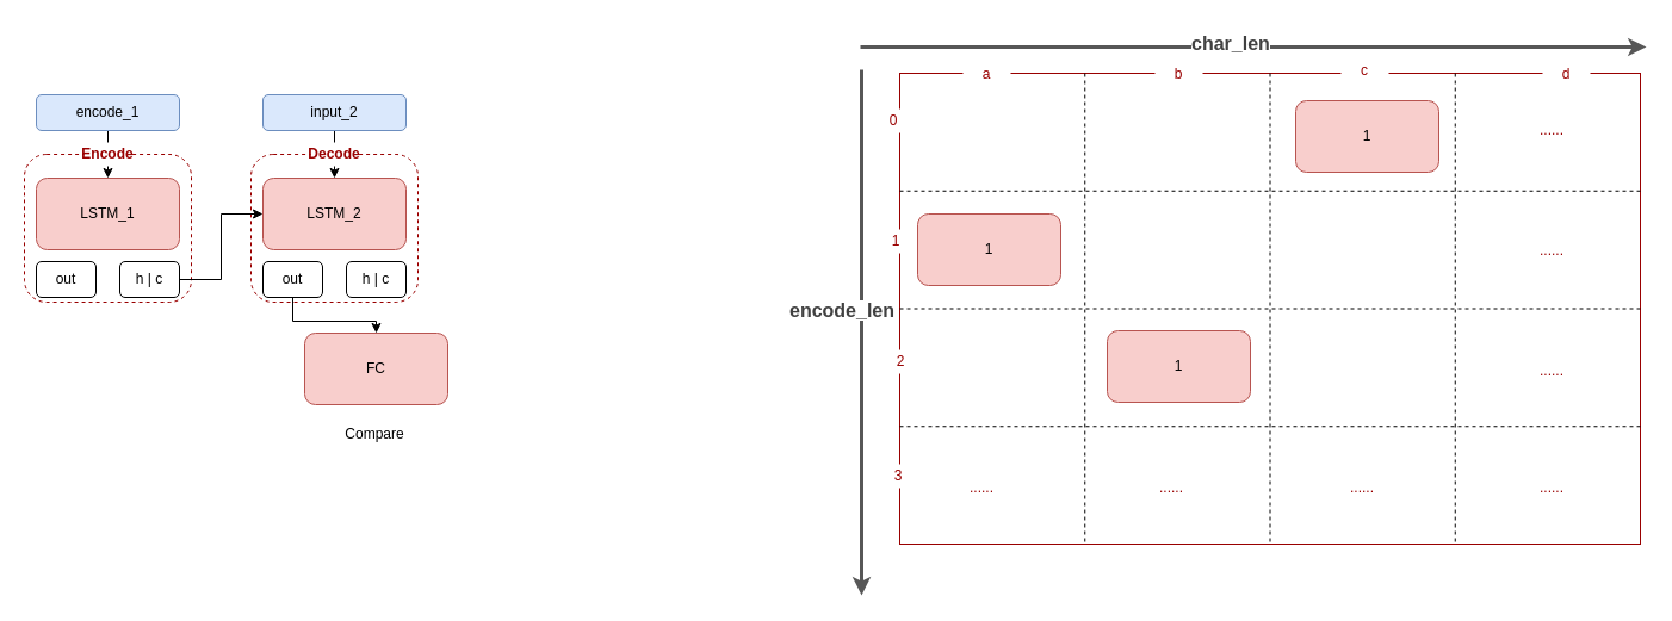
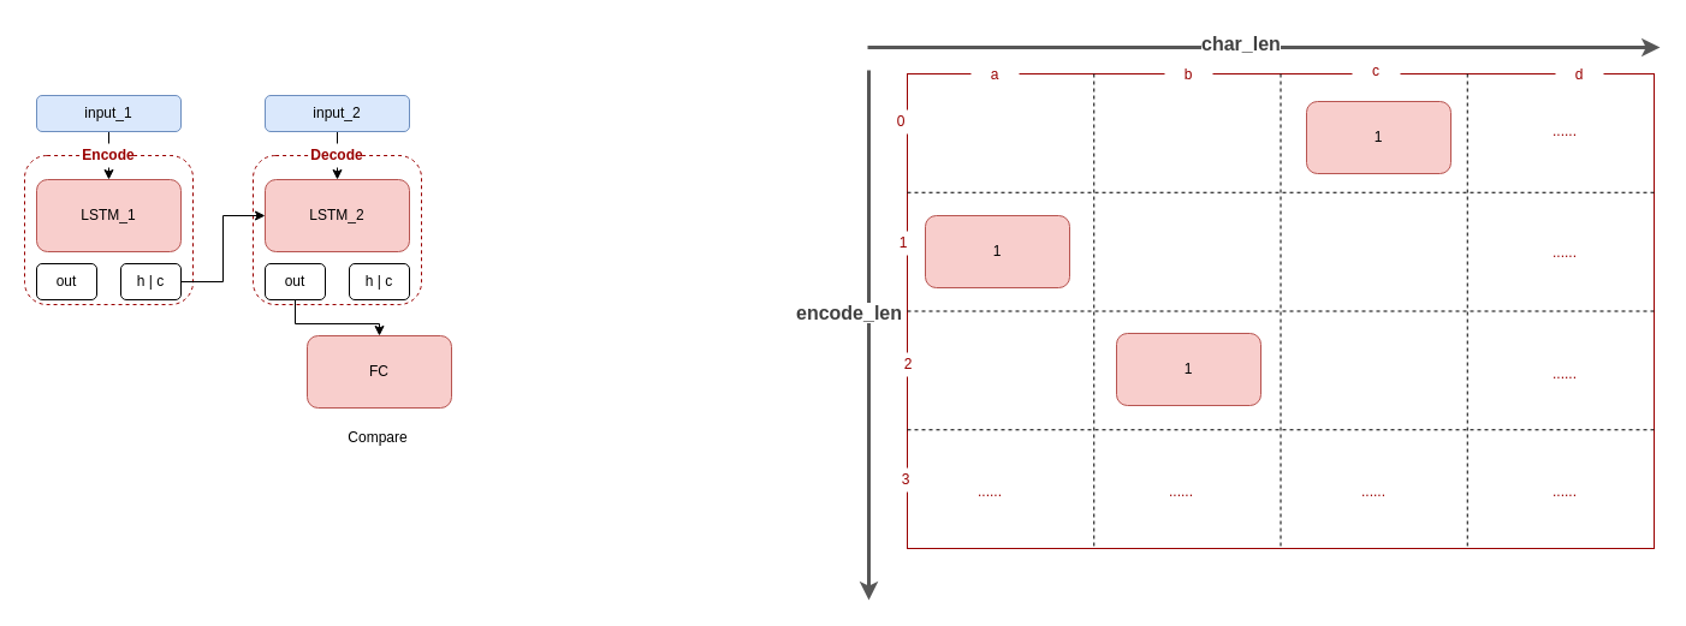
- <mxCell id="13" value="encode_1" style="rounded=1;whiteSpace=wrap;html=1;fillColor=#dae8fc;strokeColor=#6c8ebf;" vertex="1" parent="1"><mxGeometry x="30" y="79" width="120" height="30" as="geometry" /></mxCell>
+ <mxCell id="13" value="input_1" style="rounded=1;whiteSpace=wrap;html=1;fillColor=#dae8fc;strokeColor=#6c8ebf;" vertex="1" parent="1"><mxGeometry x="30" y="79" width="120" height="30" as="geometry" /></mxCell>
